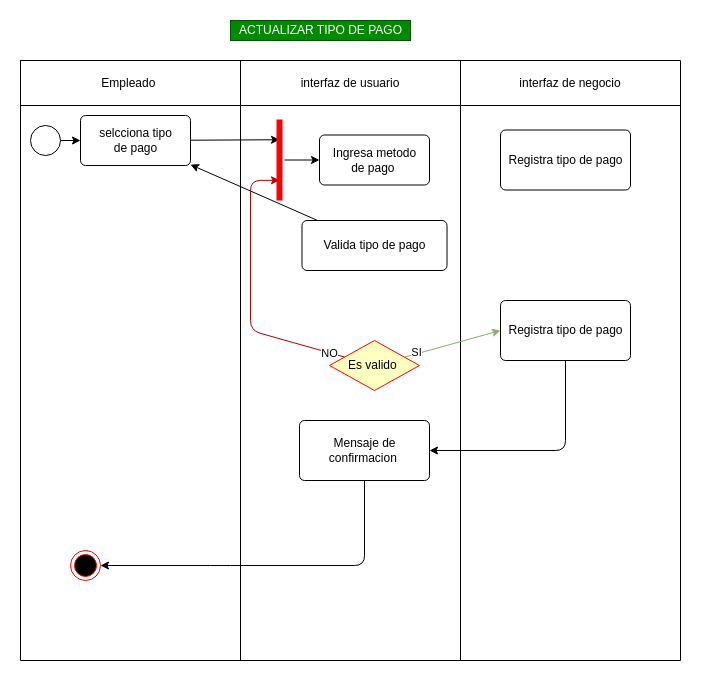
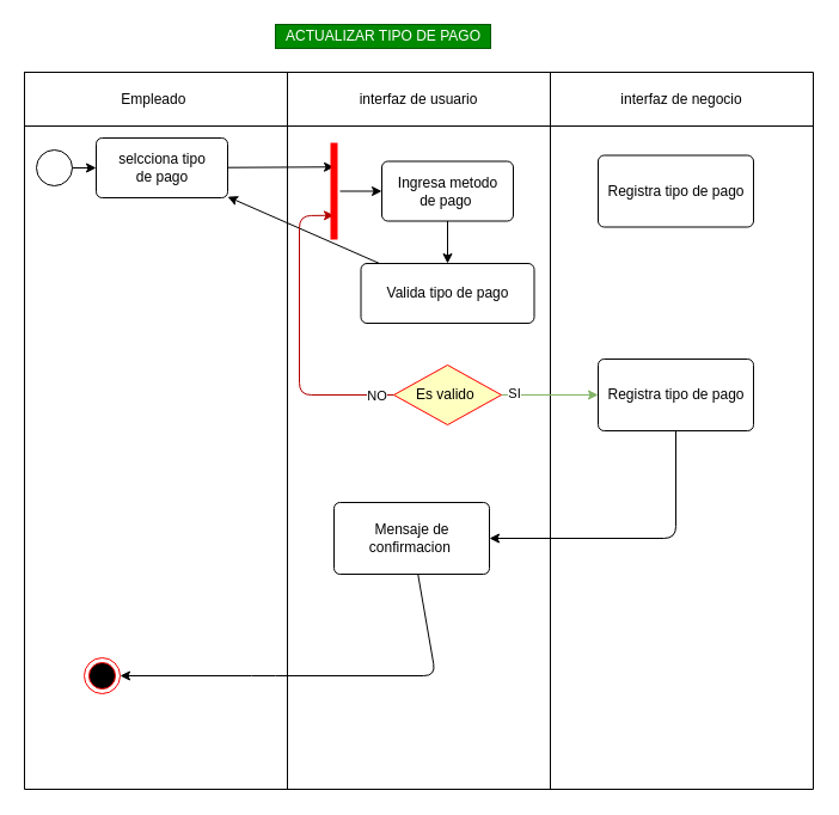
+ <mxCell id="17" style="edgeStyle=none;html=1;entryX=0.5;entryY=0;entryDx=0;entryDy=0;" edge="1" parent="1" source="18" target="24"><mxGeometry relative="1" as="geometry" /></mxCell>
- <mxCell id="29" value="&lt;span style=&quot;color: rgb(0 , 0 , 0)&quot;&gt;Es valido&amp;nbsp;&lt;/span&gt;" style="rhombus;whiteSpace=wrap;html=1;fillColor=#ffffc0;strokeColor=#ff0000;" vertex="1" parent="1"><mxGeometry x="329" y="340" width="90" height="50" as="geometry" /></mxCell>
+ <mxCell id="29" value="&lt;span style=&quot;color: rgb(0 , 0 , 0)&quot;&gt;Es valido&amp;nbsp;&lt;/span&gt;" style="rhombus;whiteSpace=wrap;html=1;fillColor=#ffffc0;strokeColor=#ff0000;" vertex="1" parent="1"><mxGeometry x="329" y="305" width="90" height="50" as="geometry" /></mxCell>
- <mxCell id="22" value="&lt;font color=&quot;#000000&quot;&gt;Mensaje de &lt;br&gt;confirmacion&amp;nbsp;&lt;/font&gt;" style="html=1;align=center;verticalAlign=middle;rounded=1;absoluteArcSize=1;arcSize=10;dashed=0;fillColor=#FFFFFF;" vertex="1" parent="1"><mxGeometry x="299" y="420" width="130" height="60" as="geometry" /></mxCell>
+ <mxCell id="22" value="&lt;font color=&quot;#000000&quot;&gt;Mensaje de &lt;br&gt;confirmacion&amp;nbsp;&lt;/font&gt;" style="html=1;align=center;verticalAlign=middle;rounded=1;absoluteArcSize=1;arcSize=10;dashed=0;fillColor=#FFFFFF;" vertex="1" parent="1"><mxGeometry x="279" y="420" width="130" height="60" as="geometry" /></mxCell>
